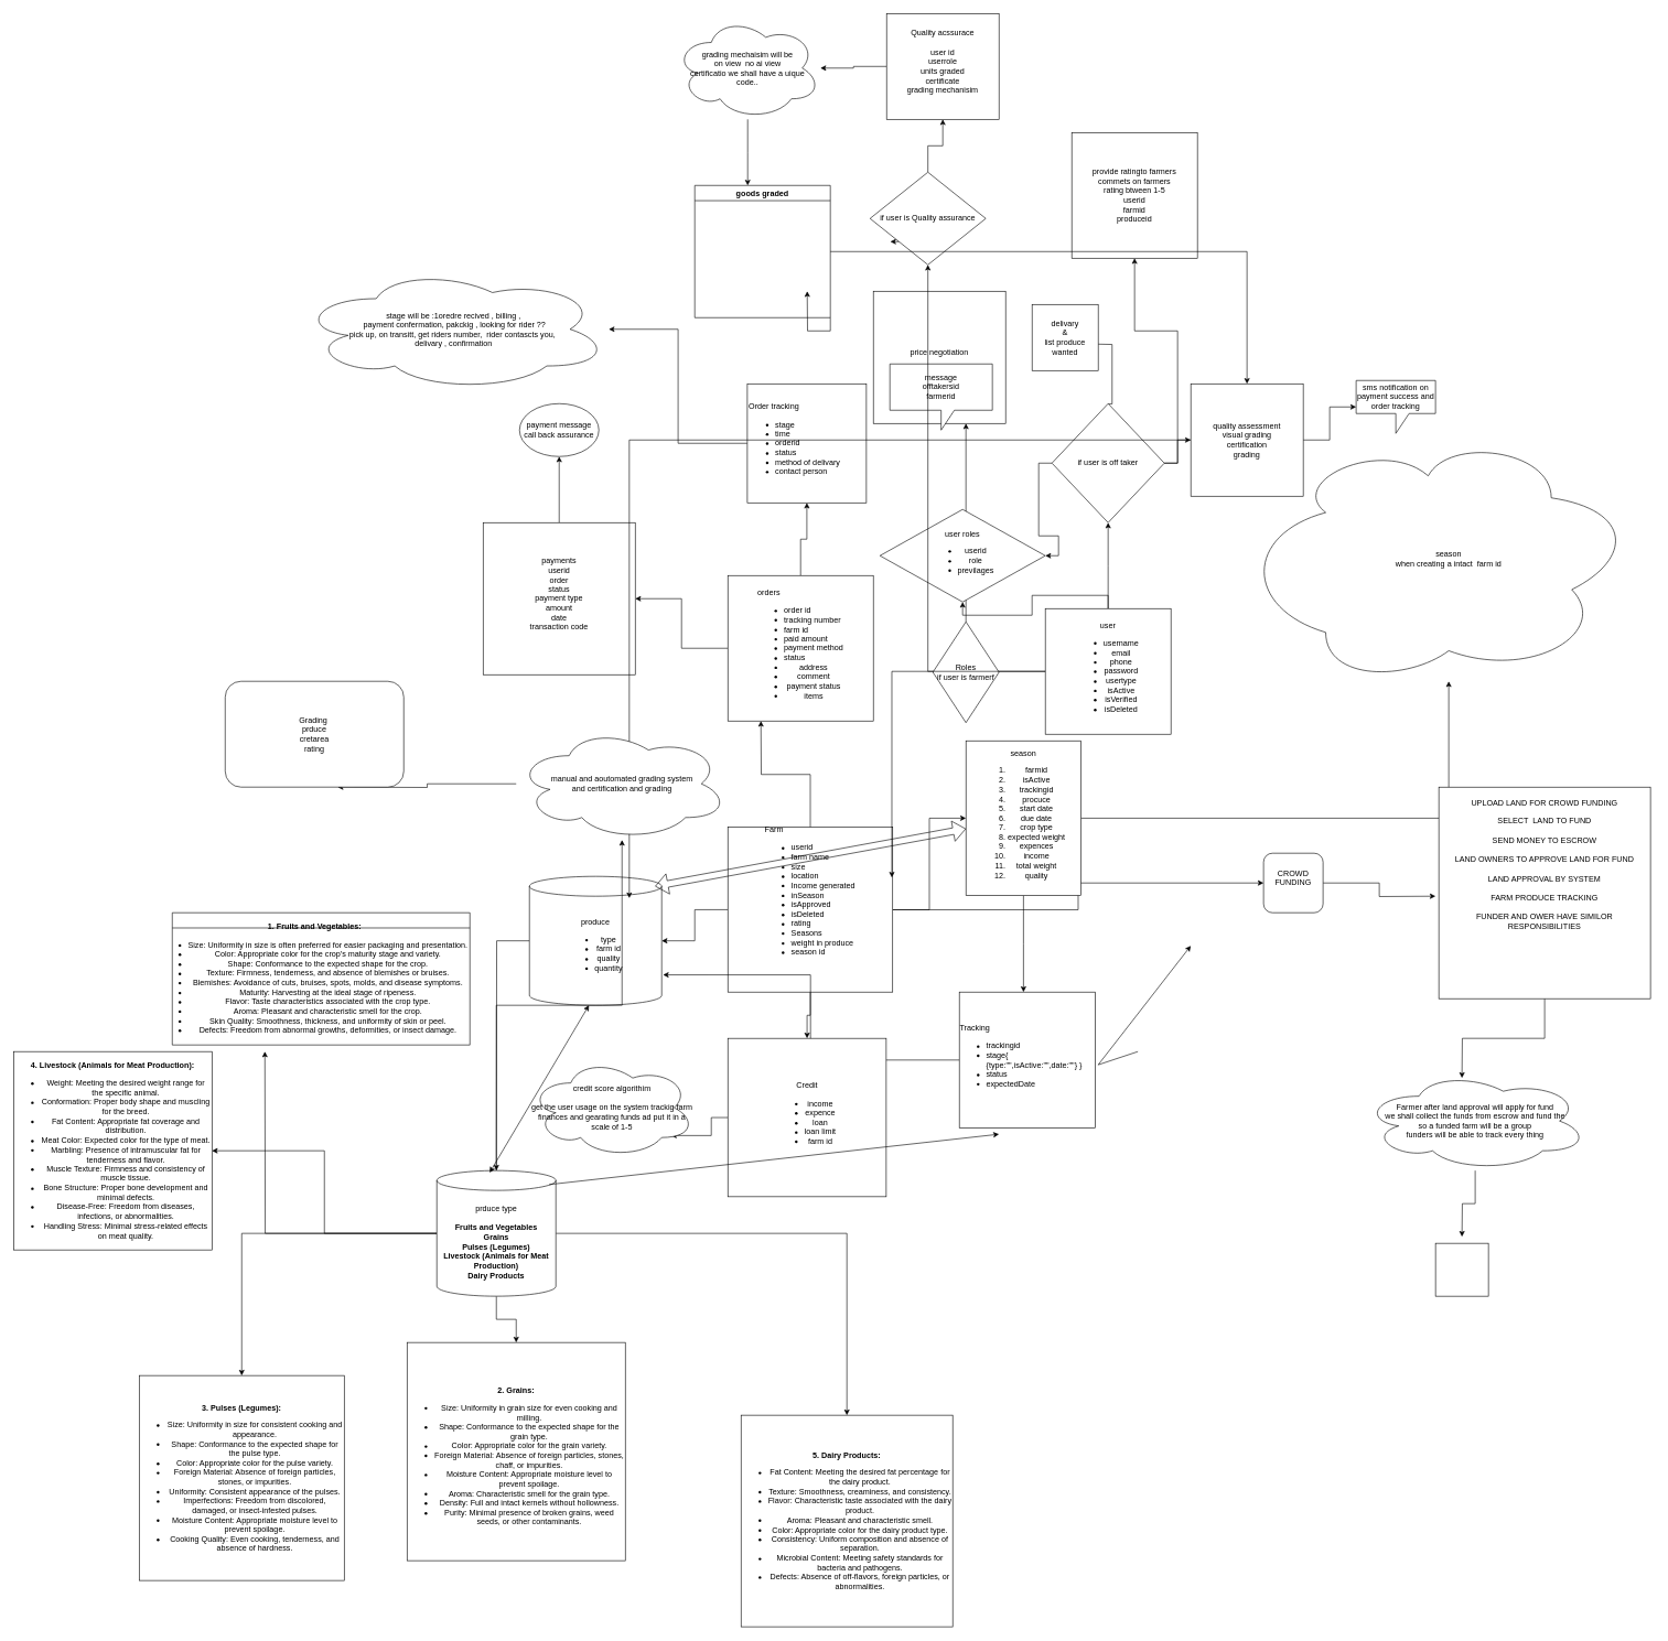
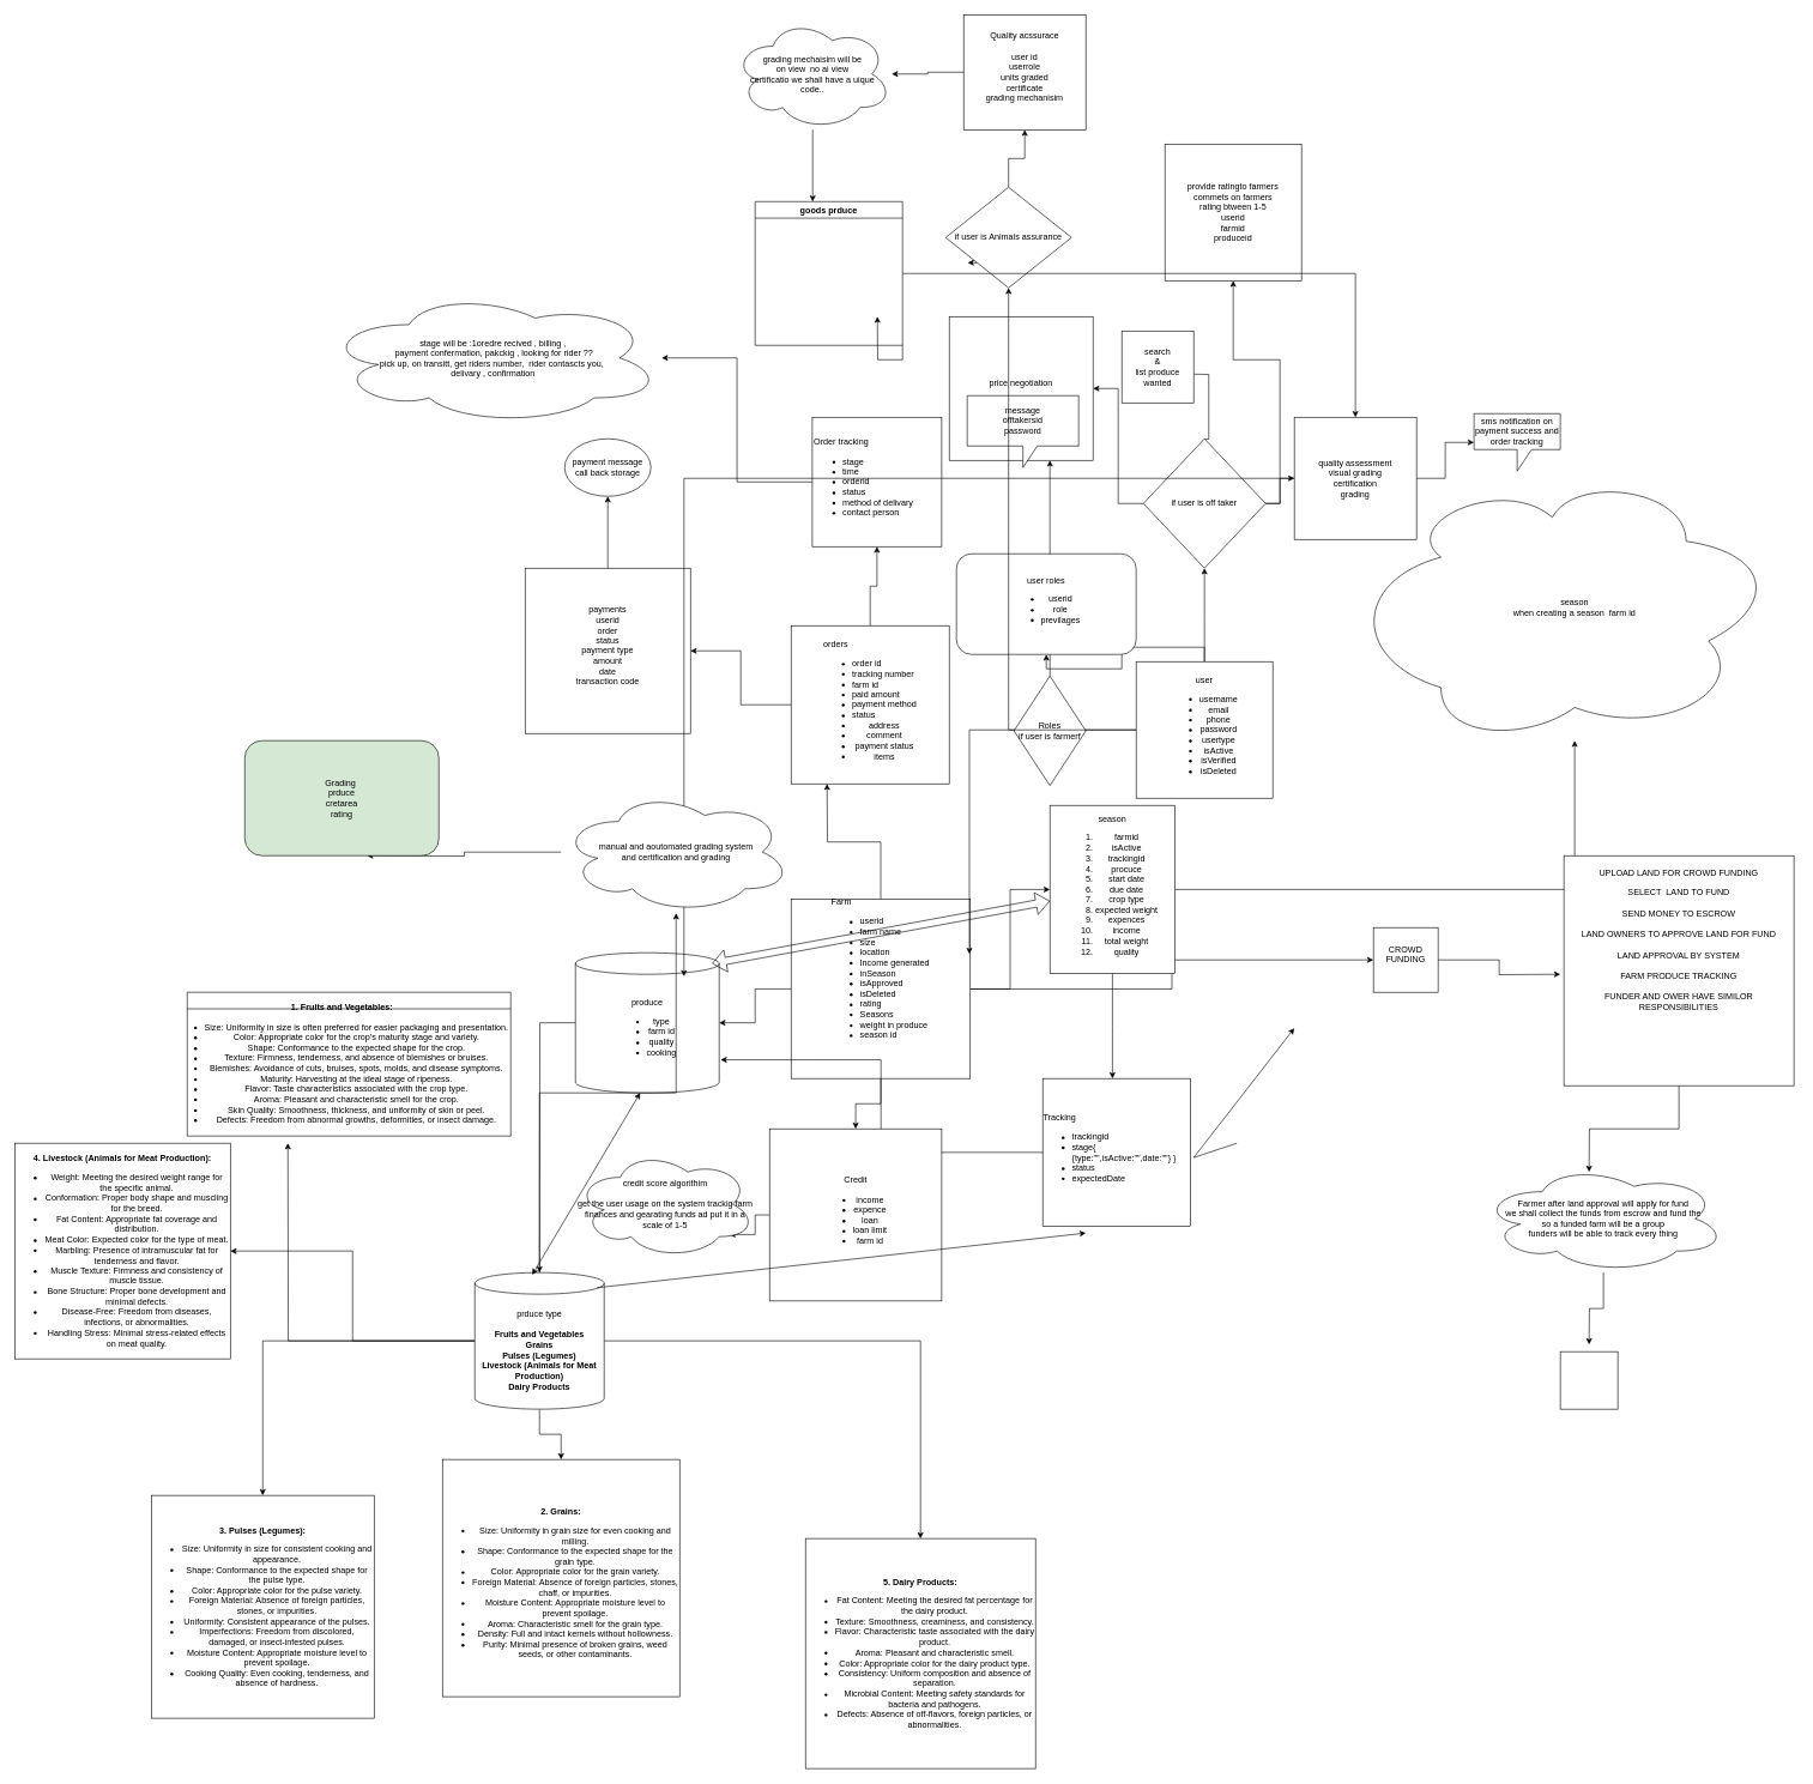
- <mxCell id="59" value="goods graded" style="swimlane;whiteSpace=wrap;html=1;" vertex="1" parent="1"><mxGeometry x="1050" y="280" width="205" height="200" as="geometry" /></mxCell>
+ <mxCell id="59" value="goods prduce" style="swimlane;whiteSpace=wrap;html=1;" vertex="1" parent="1"><mxGeometry x="1050" y="280" width="205" height="200" as="geometry" /></mxCell>
- <mxCell id="54" value="if user is Quality assurance" style="rhombus;whiteSpace=wrap;html=1;" vertex="1" parent="1"><mxGeometry x="1315" y="260" width="175" height="140" as="geometry" /></mxCell>
+ <mxCell id="54" value="if user is Animals assurance" style="rhombus;whiteSpace=wrap;html=1;" vertex="1" parent="1"><mxGeometry x="1315" y="260" width="175" height="140" as="geometry" /></mxCell>
- <mxCell id="39" value="&lt;div&gt;delivary&lt;br&gt;&lt;/div&gt;&lt;div&gt;&amp;amp;&lt;/div&gt;&lt;div&gt;list produce wanted&lt;br&gt;&lt;/div&gt;" style="whiteSpace=wrap;html=1;aspect=fixed;" parent="1" vertex="1"><mxGeometry x="1560" y="460" width="100" height="100" as="geometry" /></mxCell>
+ <mxCell id="39" value="&lt;div&gt;search&lt;br&gt;&lt;/div&gt;&lt;div&gt;&amp;amp;&lt;/div&gt;&lt;div&gt;list produce wanted&lt;br&gt;&lt;/div&gt;" style="whiteSpace=wrap;html=1;aspect=fixed;" parent="1" vertex="1"><mxGeometry x="1560" y="460" width="100" height="100" as="geometry" /></mxCell>
- <mxCell id="42" value="&lt;div&gt;message&lt;/div&gt;&lt;div&gt;offtakersid&lt;/div&gt;&lt;div&gt;farmerid&lt;/div&gt;" style="shape=callout;whiteSpace=wrap;html=1;perimeter=calloutPerimeter;" parent="1" vertex="1"><mxGeometry x="1345" y="550" width="155" height="100" as="geometry" /></mxCell>
+ <mxCell id="42" value="&lt;div&gt;message&lt;/div&gt;&lt;div&gt;offtakersid&lt;/div&gt;&lt;div&gt;password&lt;/div&gt;" style="shape=callout;whiteSpace=wrap;html=1;perimeter=calloutPerimeter;" parent="1" vertex="1"><mxGeometry x="1345" y="550" width="155" height="100" as="geometry" /></mxCell>
- <mxCell id="33" value="payment message call back assurance" style="ellipse;whiteSpace=wrap;html=1;" parent="1" vertex="1"><mxGeometry x="785" y="610" width="120" height="80" as="geometry" /></mxCell>
+ <mxCell id="33" value="payment message call back storage" style="ellipse;whiteSpace=wrap;html=1;" parent="1" vertex="1"><mxGeometry x="785" y="610" width="120" height="80" as="geometry" /></mxCell>
- <mxCell id="35" style="edgeStyle=orthogonalEdgeStyle;rounded=0;orthogonalLoop=1;jettySize=auto;html=1;" parent="1" source="38" target="32" edge="1"><mxGeometry relative="1" as="geometry"><mxPoint x="1490" y="640" as="targetPoint" /></mxGeometry></mxCell>
+ <mxCell id="35" style="edgeStyle=orthogonalEdgeStyle;rounded=0;orthogonalLoop=1;jettySize=auto;html=1;" parent="1" source="38" target="41" edge="1"><mxGeometry relative="1" as="geometry"><mxPoint x="1490" y="640" as="targetPoint" /></mxGeometry></mxCell>
- <mxCell id="32" value="&lt;div&gt;user roles&lt;/div&gt;&lt;div&gt;&lt;ul&gt;&lt;li&gt;userid&lt;/li&gt;&lt;li&gt;role&lt;/li&gt;&lt;li&gt;previlages&lt;/li&gt;&lt;/ul&gt;&lt;/div&gt;" style="rhombus;whiteSpace=wrap;html=1;" parent="1" vertex="1"><mxGeometry x="1330" y="770" width="250" height="140" as="geometry" /></mxCell>
+ <mxCell id="32" value="&lt;div&gt;user roles&lt;/div&gt;&lt;div&gt;&lt;ul&gt;&lt;li&gt;userid&lt;/li&gt;&lt;li&gt;role&lt;/li&gt;&lt;li&gt;previlages&lt;/li&gt;&lt;/ul&gt;&lt;/div&gt;" style="rounded=1;whiteSpace=wrap;html=1;" parent="1" vertex="1"><mxGeometry x="1330" y="770" width="250" height="140" as="geometry" /></mxCell>
- <mxCell id="83" value="&lt;div&gt;season &lt;br&gt;&lt;/div&gt;&lt;div&gt;when creating a intact&amp;nbsp; farm id&lt;br&gt;&lt;/div&gt;" style="ellipse;shape=cloud;whiteSpace=wrap;html=1;direction=south;" vertex="1" parent="1"><mxGeometry x="1880" y="660" width="620" height="370" as="geometry" /></mxCell>
+ <mxCell id="83" value="&lt;div&gt;season &lt;br&gt;&lt;/div&gt;&lt;div&gt;when creating a season&amp;nbsp; farm id&lt;br&gt;&lt;/div&gt;" style="ellipse;shape=cloud;whiteSpace=wrap;html=1;direction=south;" vertex="1" parent="1"><mxGeometry x="1880" y="660" width="620" height="370" as="geometry" /></mxCell>
- <mxCell id="74" value="&lt;div&gt;Grading&amp;nbsp;&lt;/div&gt;&lt;div&gt;prduce &lt;br&gt;&lt;/div&gt;&lt;div&gt;cretarea &lt;br&gt;&lt;/div&gt;&lt;div&gt;rating&lt;br&gt;&lt;/div&gt;" style="rounded=1;whiteSpace=wrap;html=1;" vertex="1" parent="1"><mxGeometry x="340" y="1030" width="270" height="160" as="geometry" /></mxCell>
+ <mxCell id="74" value="&lt;div&gt;Grading&amp;nbsp;&lt;/div&gt;&lt;div&gt;prduce &lt;br&gt;&lt;/div&gt;&lt;div&gt;cretarea &lt;br&gt;&lt;/div&gt;&lt;div&gt;rating&lt;br&gt;&lt;/div&gt;" style="rounded=1;whiteSpace=wrap;html=1;fillColor=#d5e8d4;" vertex="1" parent="1"><mxGeometry x="340" y="1030" width="270" height="160" as="geometry" /></mxCell>
- <mxCell id="76" value="&lt;div&gt;CROWD FUNDING&lt;/div&gt;&lt;div&gt;&lt;br&gt;&lt;/div&gt;" style="whiteSpace=wrap;html=1;aspect=fixed;rounded=1;" vertex="1" parent="1"><mxGeometry x="1910" y="1290" width="90" height="90" as="geometry" /></mxCell>
+ <mxCell id="76" value="&lt;div&gt;CROWD FUNDING&lt;/div&gt;&lt;div&gt;&lt;br&gt;&lt;/div&gt;" style="whiteSpace=wrap;html=1;aspect=fixed;" vertex="1" parent="1"><mxGeometry x="1910" y="1290" width="90" height="90" as="geometry" /></mxCell>
- <mxCell id="27" value="&lt;div&gt;produce&lt;/div&gt;&lt;div&gt;&lt;ul&gt;&lt;li&gt;type&lt;/li&gt;&lt;li&gt;farm id&lt;/li&gt;&lt;li&gt;quality &lt;br&gt;&lt;/li&gt;&lt;li&gt;quantity&lt;/li&gt;&lt;/ul&gt;&lt;/div&gt;" style="shape=cylinder3;whiteSpace=wrap;html=1;boundedLbl=1;backgroundOutline=1;size=15;" parent="1" vertex="1"><mxGeometry x="800" y="1325" width="200" height="195" as="geometry" /></mxCell>
+ <mxCell id="27" value="&lt;div&gt;produce&lt;/div&gt;&lt;div&gt;&lt;ul&gt;&lt;li&gt;type&lt;/li&gt;&lt;li&gt;farm id&lt;/li&gt;&lt;li&gt;quality &lt;br&gt;&lt;/li&gt;&lt;li&gt;cooking&lt;/li&gt;&lt;/ul&gt;&lt;/div&gt;" style="shape=cylinder3;whiteSpace=wrap;html=1;boundedLbl=1;backgroundOutline=1;size=15;" parent="1" vertex="1"><mxGeometry x="800" y="1325" width="200" height="195" as="geometry" /></mxCell>
- <mxCell id="15" value="&lt;div&gt;Credit&lt;/div&gt;&lt;div&gt;&lt;ul&gt;&lt;li&gt;income&lt;/li&gt;&lt;li&gt;expence&lt;/li&gt;&lt;li&gt;loan&lt;/li&gt;&lt;li&gt;loan limit&lt;/li&gt;&lt;li&gt;farm id&lt;/li&gt;&lt;/ul&gt;&lt;/div&gt;" style="whiteSpace=wrap;html=1;aspect=fixed;" parent="1" vertex="1"><mxGeometry x="1100" y="1570" width="239.5" height="239.5" as="geometry" /></mxCell>
+ <mxCell id="15" value="&lt;div&gt;Credit&lt;/div&gt;&lt;div&gt;&lt;ul&gt;&lt;li&gt;income&lt;/li&gt;&lt;li&gt;expence&lt;/li&gt;&lt;li&gt;loan&lt;/li&gt;&lt;li&gt;loan limit&lt;/li&gt;&lt;li&gt;farm id&lt;/li&gt;&lt;/ul&gt;&lt;/div&gt;" style="whiteSpace=wrap;html=1;aspect=fixed;" parent="1" vertex="1"><mxGeometry x="1070" y="1570" width="239.5" height="239.5" as="geometry" /></mxCell>
